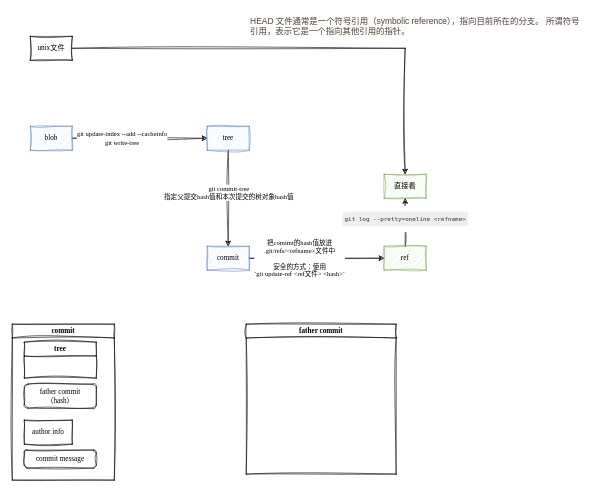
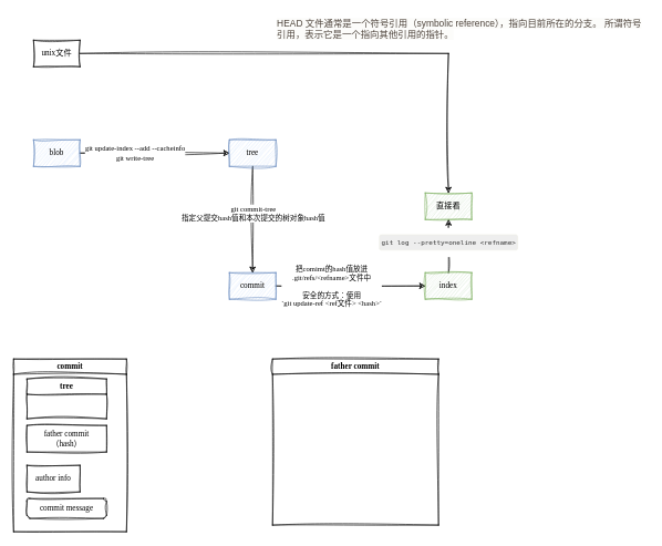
- <mxCell id="15" value="ref" style="rounded=0;whiteSpace=wrap;html=1;sketch=1;hachureGap=4;jiggle=2;curveFitting=1;fontFamily=Architects Daughter;fontSource=https%3A%2F%2Ffonts.googleapis.com%2Fcss%3Ffamily%3DArchitects%2BDaughter;fillColor=#d5e8d4;strokeColor=#82b366;" vertex="1" parent="1"><mxGeometry x="640" y="410" width="70" height="40" as="geometry" /></mxCell>
+ <mxCell id="15" value="index" style="rounded=0;whiteSpace=wrap;html=1;sketch=1;hachureGap=4;jiggle=2;curveFitting=1;fontFamily=Architects Daughter;fontSource=https%3A%2F%2Ffonts.googleapis.com%2Fcss%3Ffamily%3DArchitects%2BDaughter;fillColor=#d5e8d4;strokeColor=#82b366;" vertex="1" parent="1"><mxGeometry x="640" y="410" width="70" height="40" as="geometry" /></mxCell>
- <mxCell id="20" value="father commit&lt;div&gt;（hash）&lt;/div&gt;" style="whiteSpace=wrap;html=1;sketch=1;hachureGap=4;jiggle=2;curveFitting=1;fontFamily=Architects Daughter;fontSource=https%3A%2F%2Ffonts.googleapis.com%2Fcss%3Ffamily%3DArchitects%2BDaughter;rounded=1;" vertex="1" parent="18"><mxGeometry x="20" y="100" width="120" height="40" as="geometry" /></mxCell>
+ <mxCell id="20" value="father commit&lt;div&gt;（hash）&lt;/div&gt;" style="rounded=0;whiteSpace=wrap;html=1;sketch=1;hachureGap=4;jiggle=2;curveFitting=1;fontFamily=Architects Daughter;fontSource=https%3A%2F%2Ffonts.googleapis.com%2Fcss%3Ffamily%3DArchitects%2BDaughter;" vertex="1" parent="18"><mxGeometry x="20" y="100" width="120" height="40" as="geometry" /></mxCell>
